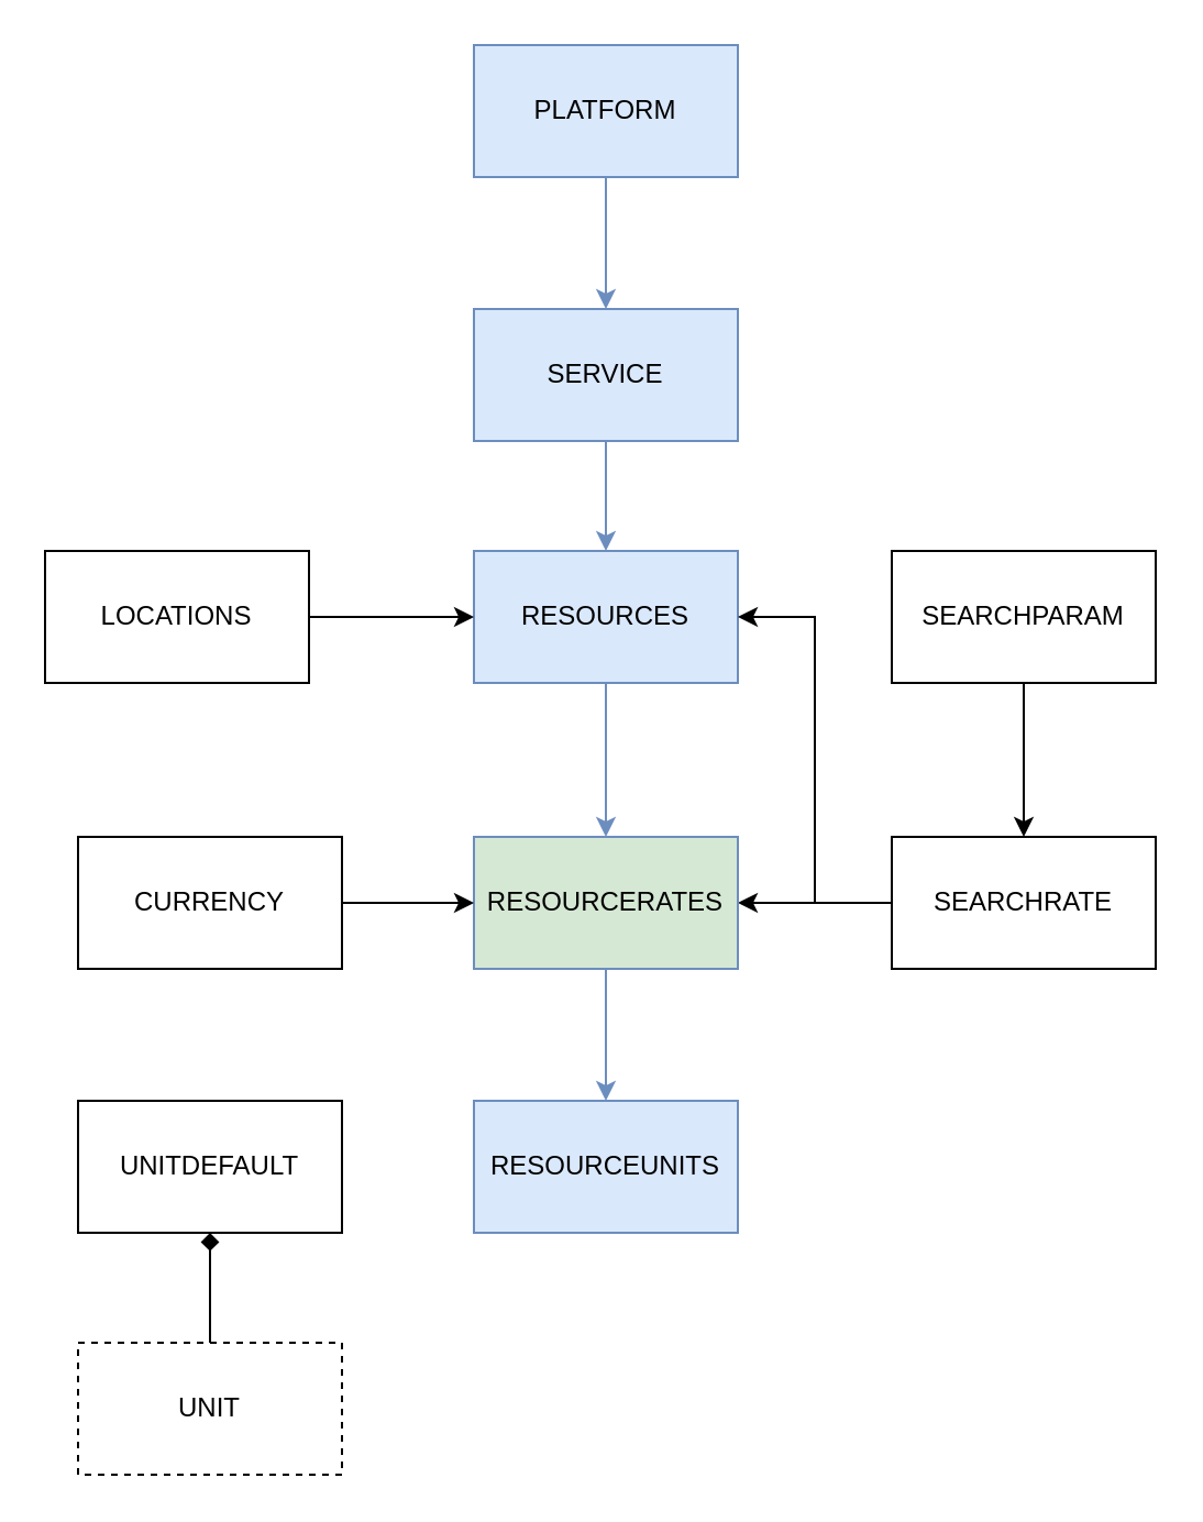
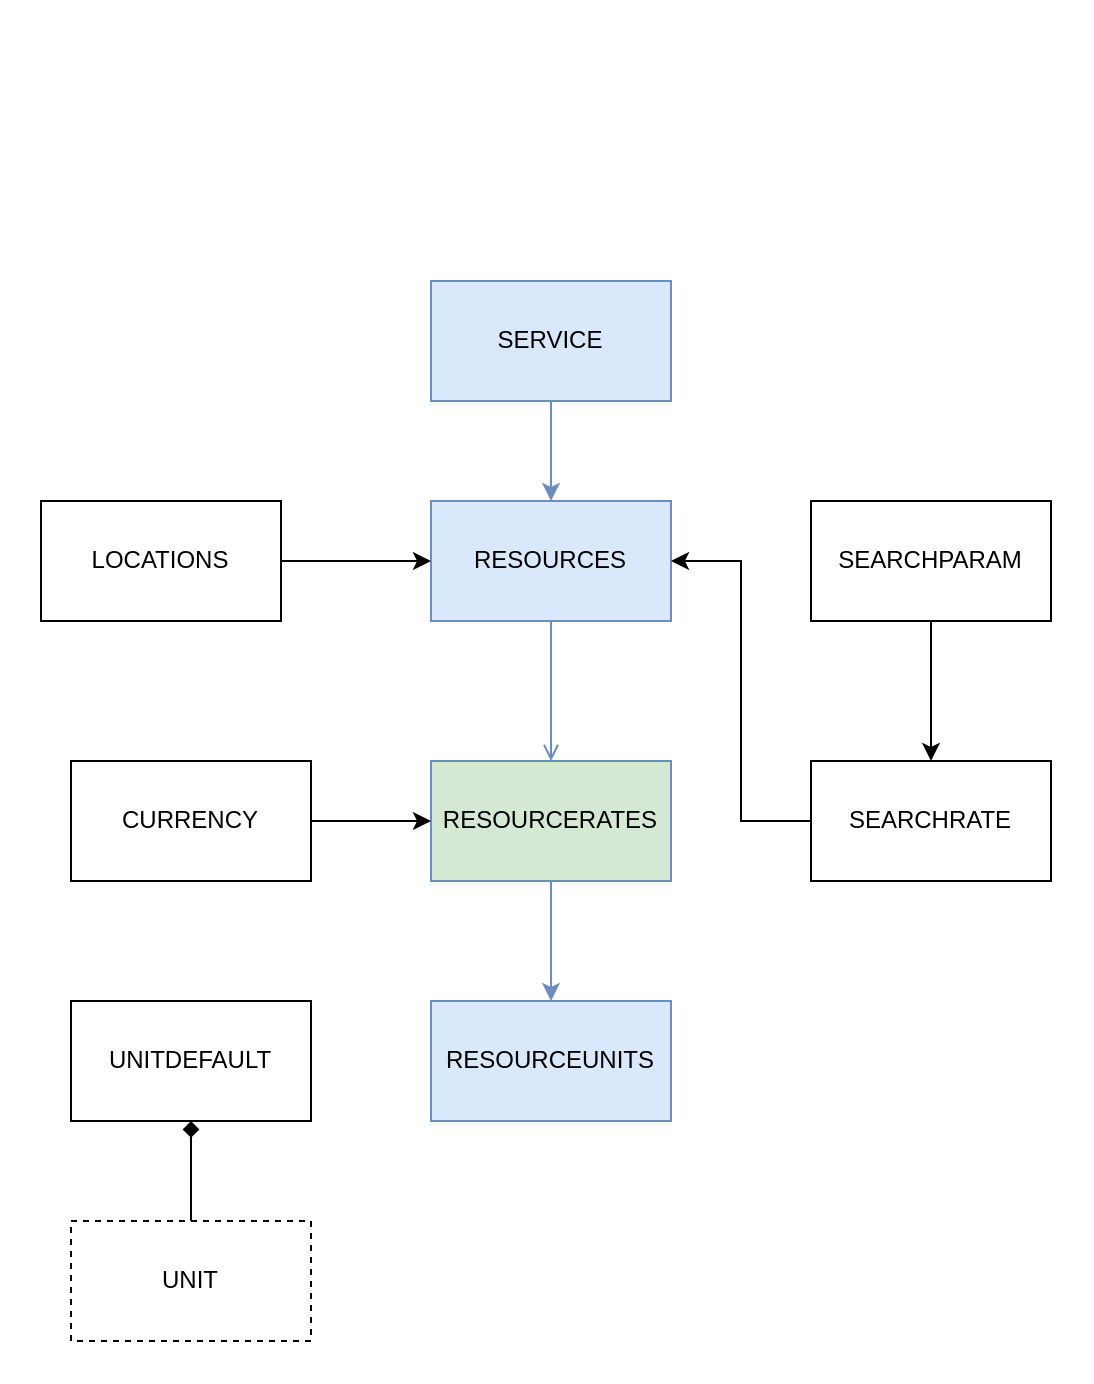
- <mxCell id="3" value="PLATFORM" style="rounded=0;whiteSpace=wrap;html=1;fillColor=#dae8fc;strokeColor=#6c8ebf;" vertex="1" parent="1"><mxGeometry x="215" y="20" width="120" height="60" as="geometry" /></mxCell>
- <mxCell id="2" value="" style="edgeStyle=orthogonalEdgeStyle;rounded=0;orthogonalLoop=1;jettySize=auto;html=1;fillColor=#dae8fc;strokeColor=#6c8ebf;" edge="1" parent="1" source="3" target="7"><mxGeometry relative="1" as="geometry" /></mxCell>
- <mxCell id="4" value="" style="edgeStyle=orthogonalEdgeStyle;rounded=0;orthogonalLoop=1;jettySize=auto;html=1;fillColor=#dae8fc;strokeColor=#6c8ebf;" edge="1" parent="1" source="5" target="16"><mxGeometry relative="1" as="geometry" /></mxCell>
+ <mxCell id="4" value="" style="edgeStyle=orthogonalEdgeStyle;rounded=0;orthogonalLoop=1;jettySize=auto;html=1;fillColor=#dae8fc;strokeColor=#6c8ebf;endArrow=open;" edge="1" parent="1" source="5" target="16"><mxGeometry relative="1" as="geometry" /></mxCell>
- <mxCell id="12" value="" style="edgeStyle=orthogonalEdgeStyle;rounded=0;orthogonalLoop=1;jettySize=auto;html=1;" edge="1" parent="1" source="14" target="16"><mxGeometry relative="1" as="geometry" /></mxCell>
